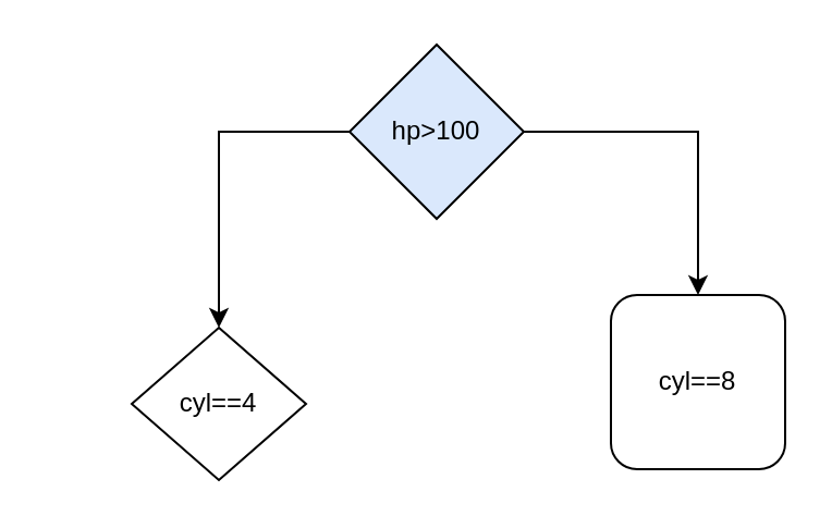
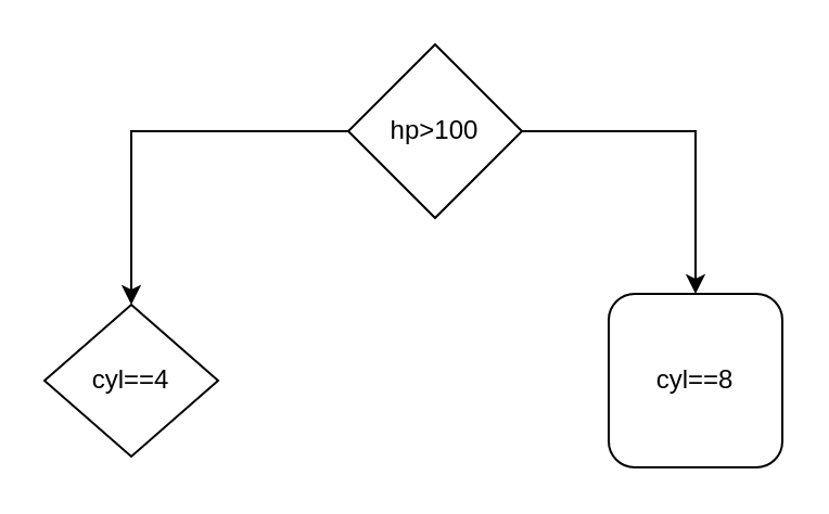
- <mxCell id="4" value="hp&amp;gt;100" style="rhombus;whiteSpace=wrap;html=1;fillColor=#dae8fc;" vertex="1" parent="1"><mxGeometry x="160" y="20" width="80" height="80" as="geometry" /></mxCell>
+ <mxCell id="4" value="hp&amp;gt;100" style="rhombus;whiteSpace=wrap;html=1;" vertex="1" parent="1"><mxGeometry x="160" y="20" width="80" height="80" as="geometry" /></mxCell>
- <mxCell id="5" value="cyl==4" style="rhombus;whiteSpace=wrap;html=1;" vertex="1" parent="1"><mxGeometry x="60" y="150" width="80" height="70" as="geometry" /></mxCell>
+ <mxCell id="5" value="cyl==4" style="rhombus;whiteSpace=wrap;html=1;" vertex="1" parent="1"><mxGeometry x="20" y="140" width="80" height="70" as="geometry" /></mxCell>
